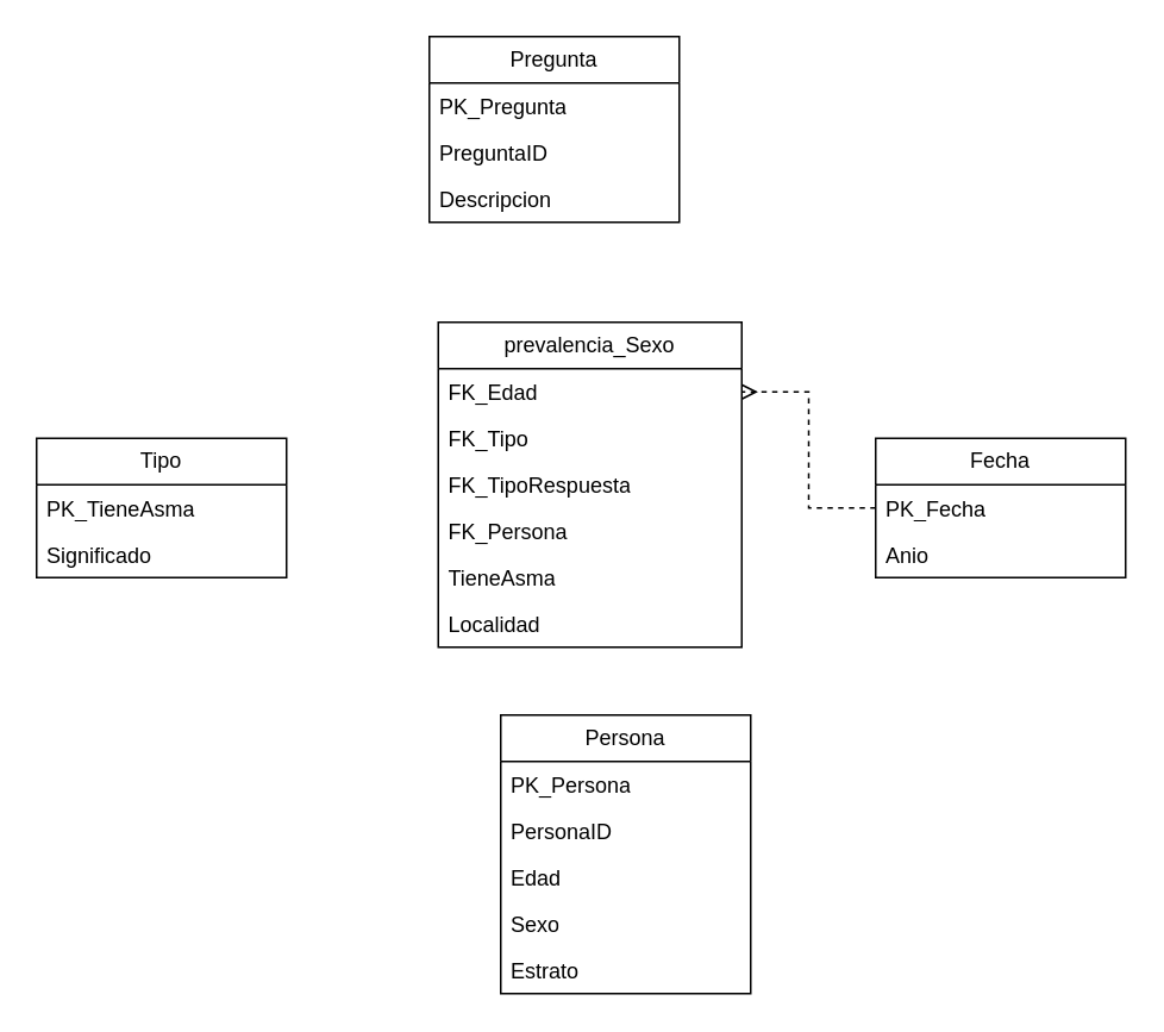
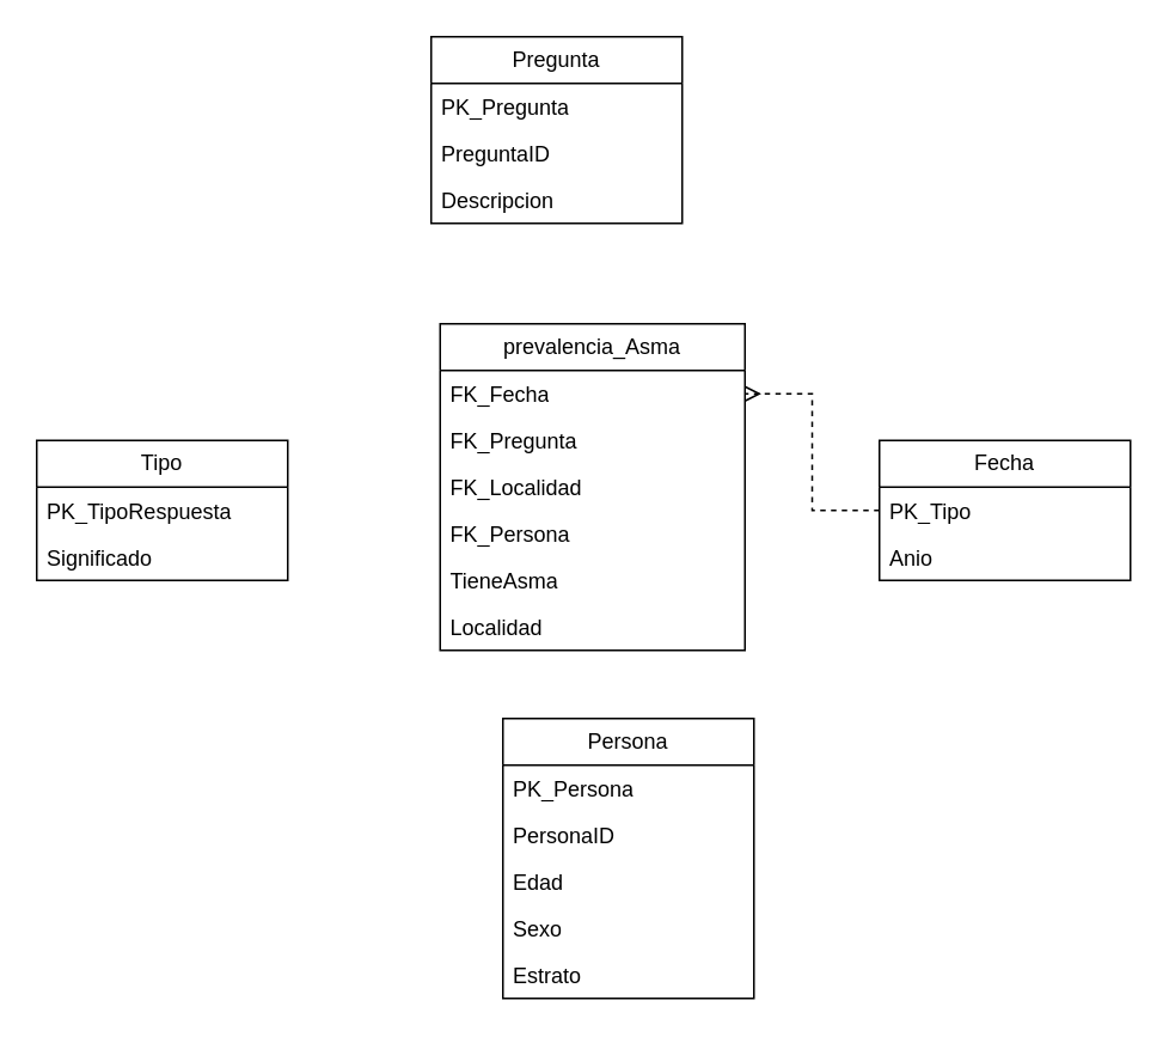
- <mxCell id="2" value="prevalencia_Sexo" style="swimlane;fontStyle=0;childLayout=stackLayout;horizontal=1;startSize=26;fillColor=none;horizontalStack=0;resizeParent=1;resizeParentMax=0;resizeLast=0;collapsible=1;marginBottom=0;whiteSpace=wrap;html=1;" parent="1" vertex="1"><mxGeometry x="245" y="180" width="170" height="182" as="geometry" /></mxCell>
+ <mxCell id="2" value="prevalencia_Asma" style="swimlane;fontStyle=0;childLayout=stackLayout;horizontal=1;startSize=26;fillColor=none;horizontalStack=0;resizeParent=1;resizeParentMax=0;resizeLast=0;collapsible=1;marginBottom=0;whiteSpace=wrap;html=1;" parent="1" vertex="1"><mxGeometry x="245" y="180" width="170" height="182" as="geometry" /></mxCell>
- <mxCell id="3" value="FK_Edad" style="text;strokeColor=none;fillColor=none;align=left;verticalAlign=top;spacingLeft=4;spacingRight=4;overflow=hidden;rotatable=0;points=[[0,0.5],[1,0.5]];portConstraint=eastwest;whiteSpace=wrap;html=1;" parent="2" vertex="1"><mxGeometry y="26" width="170" height="26" as="geometry" /></mxCell>
+ <mxCell id="3" value="FK_Fecha" style="text;strokeColor=none;fillColor=none;align=left;verticalAlign=top;spacingLeft=4;spacingRight=4;overflow=hidden;rotatable=0;points=[[0,0.5],[1,0.5]];portConstraint=eastwest;whiteSpace=wrap;html=1;" parent="2" vertex="1"><mxGeometry y="26" width="170" height="26" as="geometry" /></mxCell>
- <mxCell id="4" value="FK_Tipo" style="text;strokeColor=none;fillColor=none;align=left;verticalAlign=top;spacingLeft=4;spacingRight=4;overflow=hidden;rotatable=0;points=[[0,0.5],[1,0.5]];portConstraint=eastwest;whiteSpace=wrap;html=1;" parent="2" vertex="1"><mxGeometry y="52" width="170" height="26" as="geometry" /></mxCell>
+ <mxCell id="4" value="FK_Pregunta" style="text;strokeColor=none;fillColor=none;align=left;verticalAlign=top;spacingLeft=4;spacingRight=4;overflow=hidden;rotatable=0;points=[[0,0.5],[1,0.5]];portConstraint=eastwest;whiteSpace=wrap;html=1;" parent="2" vertex="1"><mxGeometry y="52" width="170" height="26" as="geometry" /></mxCell>
- <mxCell id="5" value="FK_TipoRespuesta" style="text;strokeColor=none;fillColor=none;align=left;verticalAlign=top;spacingLeft=4;spacingRight=4;overflow=hidden;rotatable=0;points=[[0,0.5],[1,0.5]];portConstraint=eastwest;whiteSpace=wrap;html=1;" parent="2" vertex="1"><mxGeometry y="78" width="170" height="26" as="geometry" /></mxCell>
+ <mxCell id="5" value="FK_Localidad" style="text;strokeColor=none;fillColor=none;align=left;verticalAlign=top;spacingLeft=4;spacingRight=4;overflow=hidden;rotatable=0;points=[[0,0.5],[1,0.5]];portConstraint=eastwest;whiteSpace=wrap;html=1;" parent="2" vertex="1"><mxGeometry y="78" width="170" height="26" as="geometry" /></mxCell>
- <mxCell id="10" value="PK_TieneAsma" style="text;strokeColor=none;fillColor=none;align=left;verticalAlign=top;spacingLeft=4;spacingRight=4;overflow=hidden;rotatable=0;points=[[0,0.5],[1,0.5]];portConstraint=eastwest;whiteSpace=wrap;html=1;" parent="9" vertex="1"><mxGeometry y="26" width="140" height="26" as="geometry" /></mxCell>
+ <mxCell id="10" value="PK_TipoRespuesta" style="text;strokeColor=none;fillColor=none;align=left;verticalAlign=top;spacingLeft=4;spacingRight=4;overflow=hidden;rotatable=0;points=[[0,0.5],[1,0.5]];portConstraint=eastwest;whiteSpace=wrap;html=1;" parent="9" vertex="1"><mxGeometry y="26" width="140" height="26" as="geometry" /></mxCell>
- <mxCell id="19" value="PK_Fecha" style="text;strokeColor=none;fillColor=none;align=left;verticalAlign=top;spacingLeft=4;spacingRight=4;overflow=hidden;rotatable=0;points=[[0,0.5],[1,0.5]];portConstraint=eastwest;whiteSpace=wrap;html=1;" parent="18" vertex="1"><mxGeometry y="26" width="140" height="26" as="geometry" /></mxCell>
+ <mxCell id="19" value="PK_Tipo" style="text;strokeColor=none;fillColor=none;align=left;verticalAlign=top;spacingLeft=4;spacingRight=4;overflow=hidden;rotatable=0;points=[[0,0.5],[1,0.5]];portConstraint=eastwest;whiteSpace=wrap;html=1;" parent="18" vertex="1"><mxGeometry y="26" width="140" height="26" as="geometry" /></mxCell>
